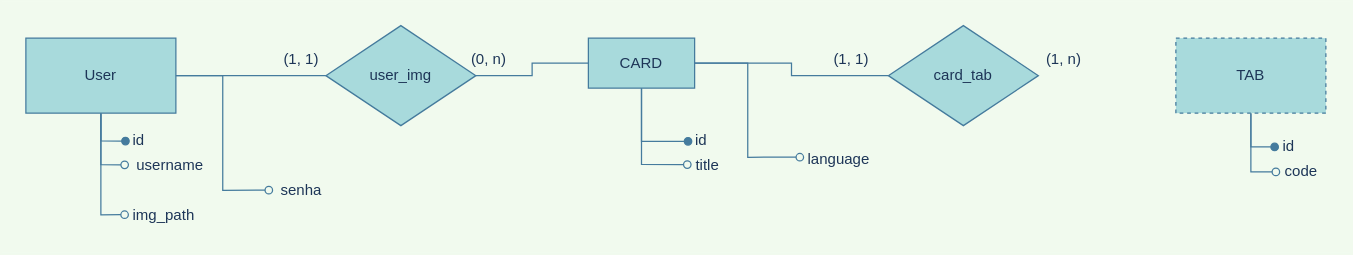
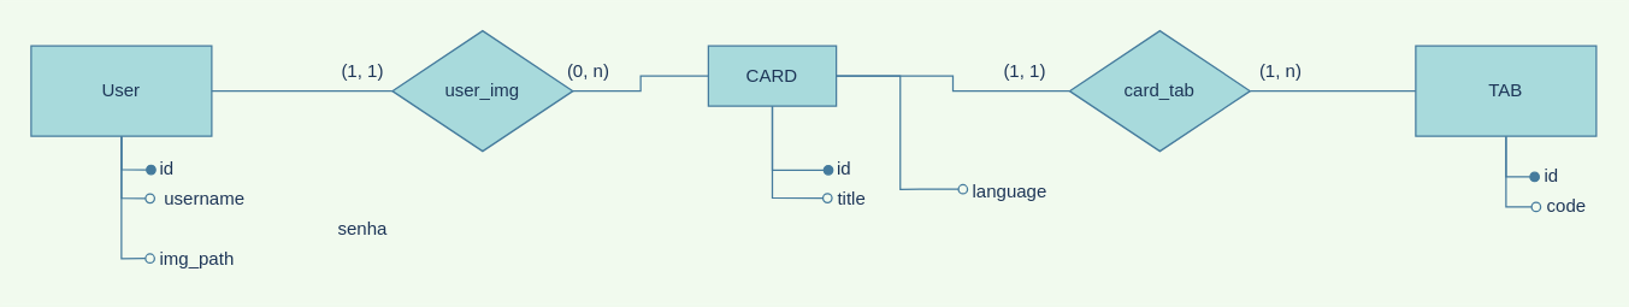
+ <mxCell id="25" style="edgeStyle=orthogonalEdgeStyle;rounded=0;sketch=0;orthogonalLoop=1;jettySize=auto;html=1;fontColor=#1D3557;endArrow=none;endFill=0;strokeColor=#457B9D;fillColor=#A8DADC;" edge="1" parent="1" source="26" target="23"><mxGeometry relative="1" as="geometry" /></mxCell>
- <mxCell id="23" value="TAB" style="rounded=0;whiteSpace=wrap;html=1;sketch=0;fontColor=#1D3557;strokeColor=#457B9D;fillColor=#A8DADC;dashed=1;" vertex="1" parent="1"><mxGeometry x="940" y="30" width="120" height="60" as="geometry" /></mxCell>
+ <mxCell id="23" value="TAB" style="rounded=0;whiteSpace=wrap;html=1;sketch=0;fontColor=#1D3557;strokeColor=#457B9D;fillColor=#A8DADC;" vertex="1" parent="1"><mxGeometry x="940" y="30" width="120" height="60" as="geometry" /></mxCell>
- <mxCell id="11" style="edgeStyle=orthogonalEdgeStyle;rounded=0;sketch=0;orthogonalLoop=1;jettySize=auto;html=1;entryX=-0.013;entryY=0.483;entryDx=0;entryDy=0;entryPerimeter=0;fontColor=#1D3557;endArrow=oval;endFill=0;strokeColor=#457B9D;fillColor=#A8DADC;" edge="1" parent="1" source="13" target="16"><mxGeometry relative="1" as="geometry" /></mxCell>
